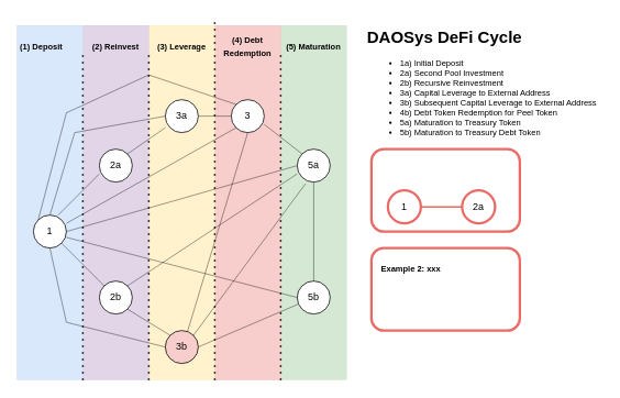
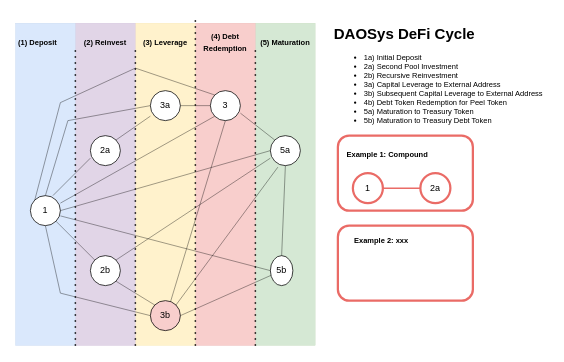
+ <mxCell id="46" value="&lt;b&gt;Example 1: Compound&lt;/b&gt;" style="text;html=1;strokeColor=none;fillColor=none;align=left;verticalAlign=middle;whiteSpace=wrap;rounded=0;fontSize=10;" parent="1" vertex="1"><mxGeometry x="460" y="190" width="120" height="30" as="geometry" /></mxCell>
- <mxCell id="48" value="&lt;b&gt;Example 2: xxx&lt;/b&gt;" style="text;html=1;strokeColor=none;fillColor=none;align=left;verticalAlign=middle;whiteSpace=wrap;rounded=0;fontSize=10;" parent="1" vertex="1"><mxGeometry x="460" y="310" width="120" height="30" as="geometry" /></mxCell>
+ <mxCell id="48" value="&lt;b&gt;Example 2: xxx&lt;/b&gt;" style="text;html=1;strokeColor=none;fillColor=none;align=left;verticalAlign=middle;whiteSpace=wrap;rounded=0;fontSize=10;" parent="1" vertex="1"><mxGeometry x="470" y="305" width="120" height="30" as="geometry" /></mxCell>
- <mxCell id="15" value="5b" style="ellipse;whiteSpace=wrap;html=1;aspect=fixed;" parent="1" vertex="1"><mxGeometry x="360" y="340" width="40" height="40" as="geometry" /></mxCell>
+ <mxCell id="15" value="5b" style="ellipse;whiteSpace=wrap;html=1;aspect=fixed;" parent="1" vertex="1"><mxGeometry x="360" y="340" width="30" height="40" as="geometry" /></mxCell>
